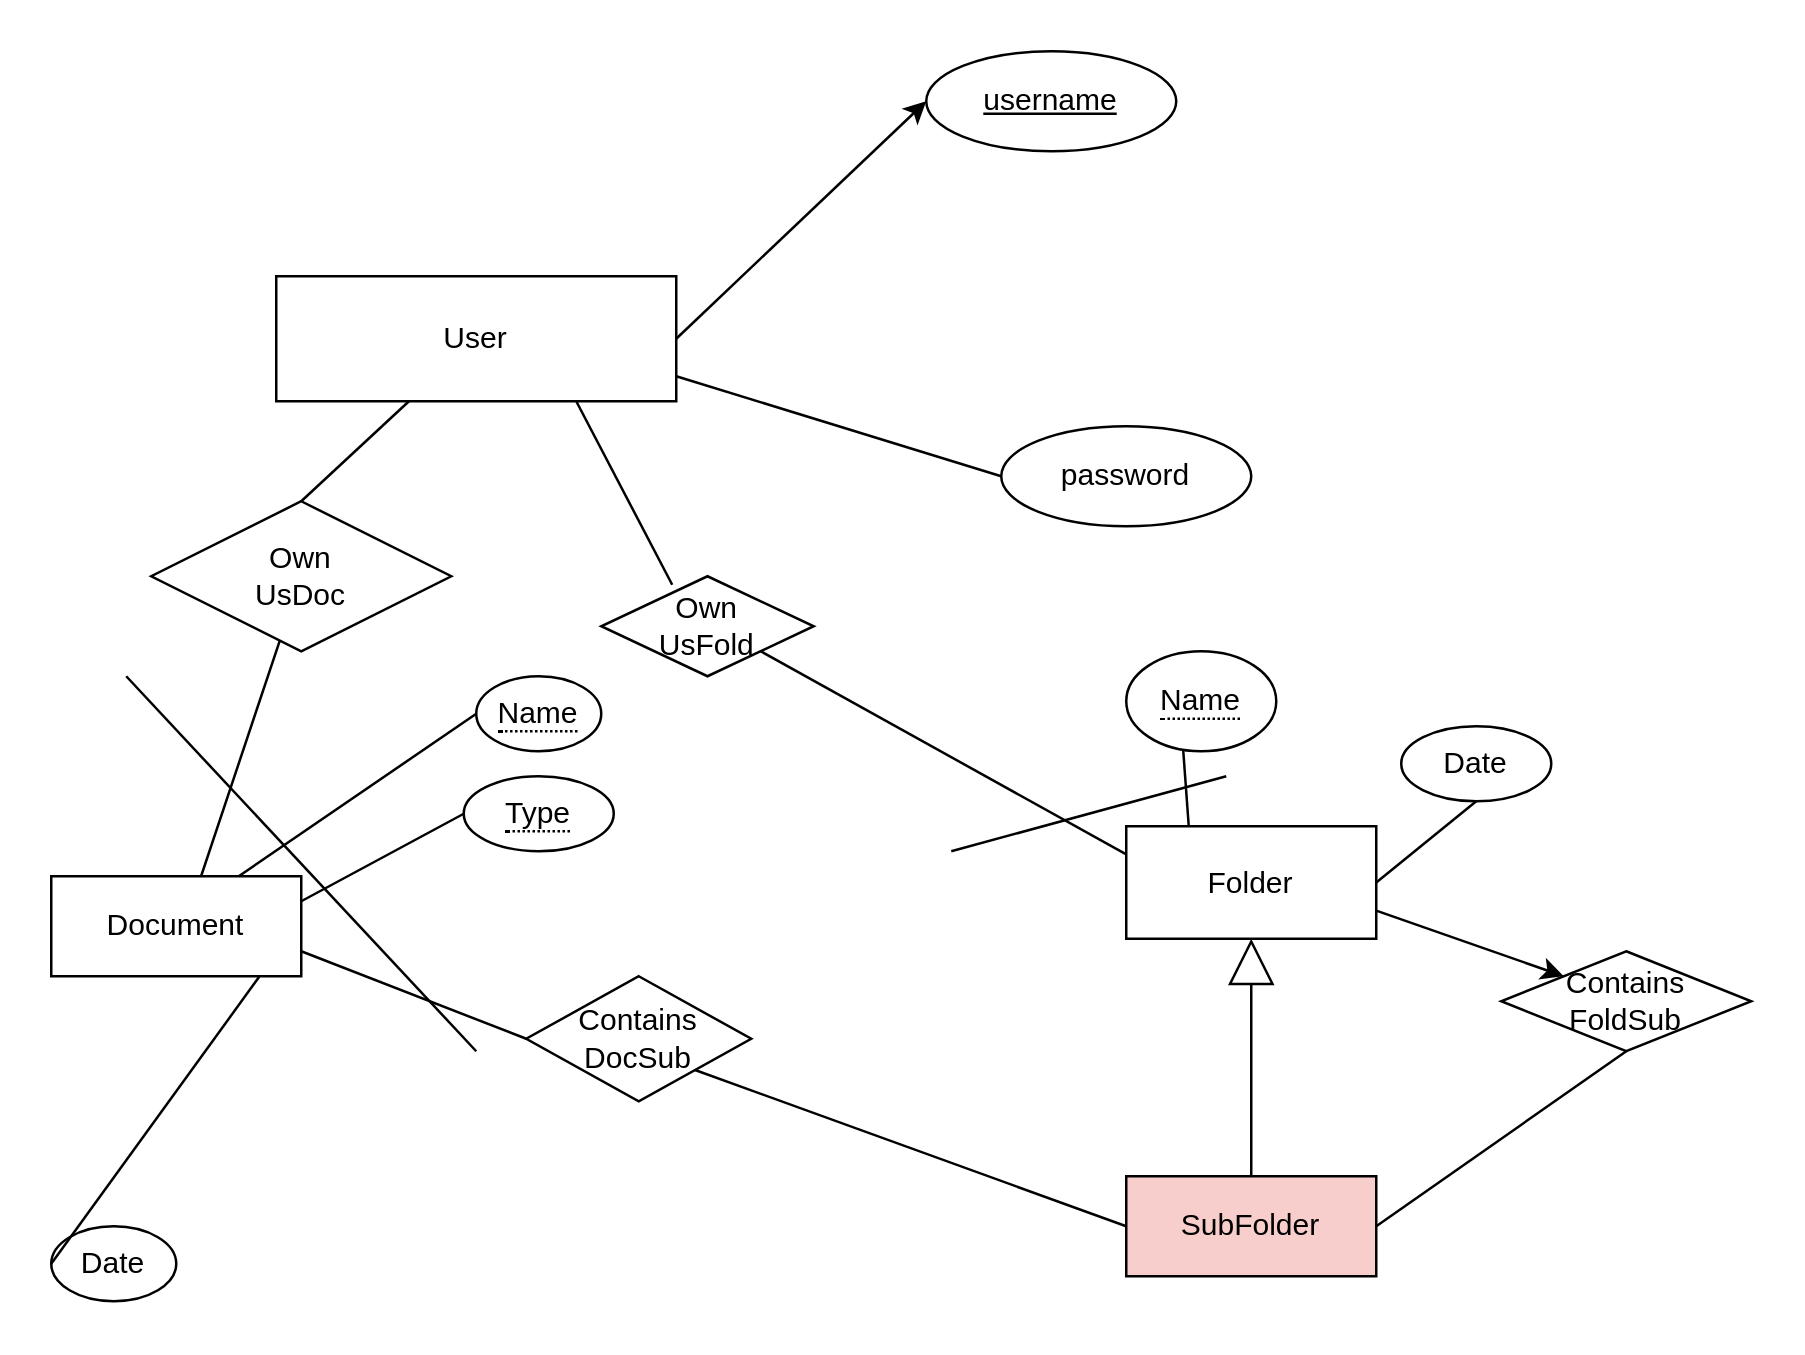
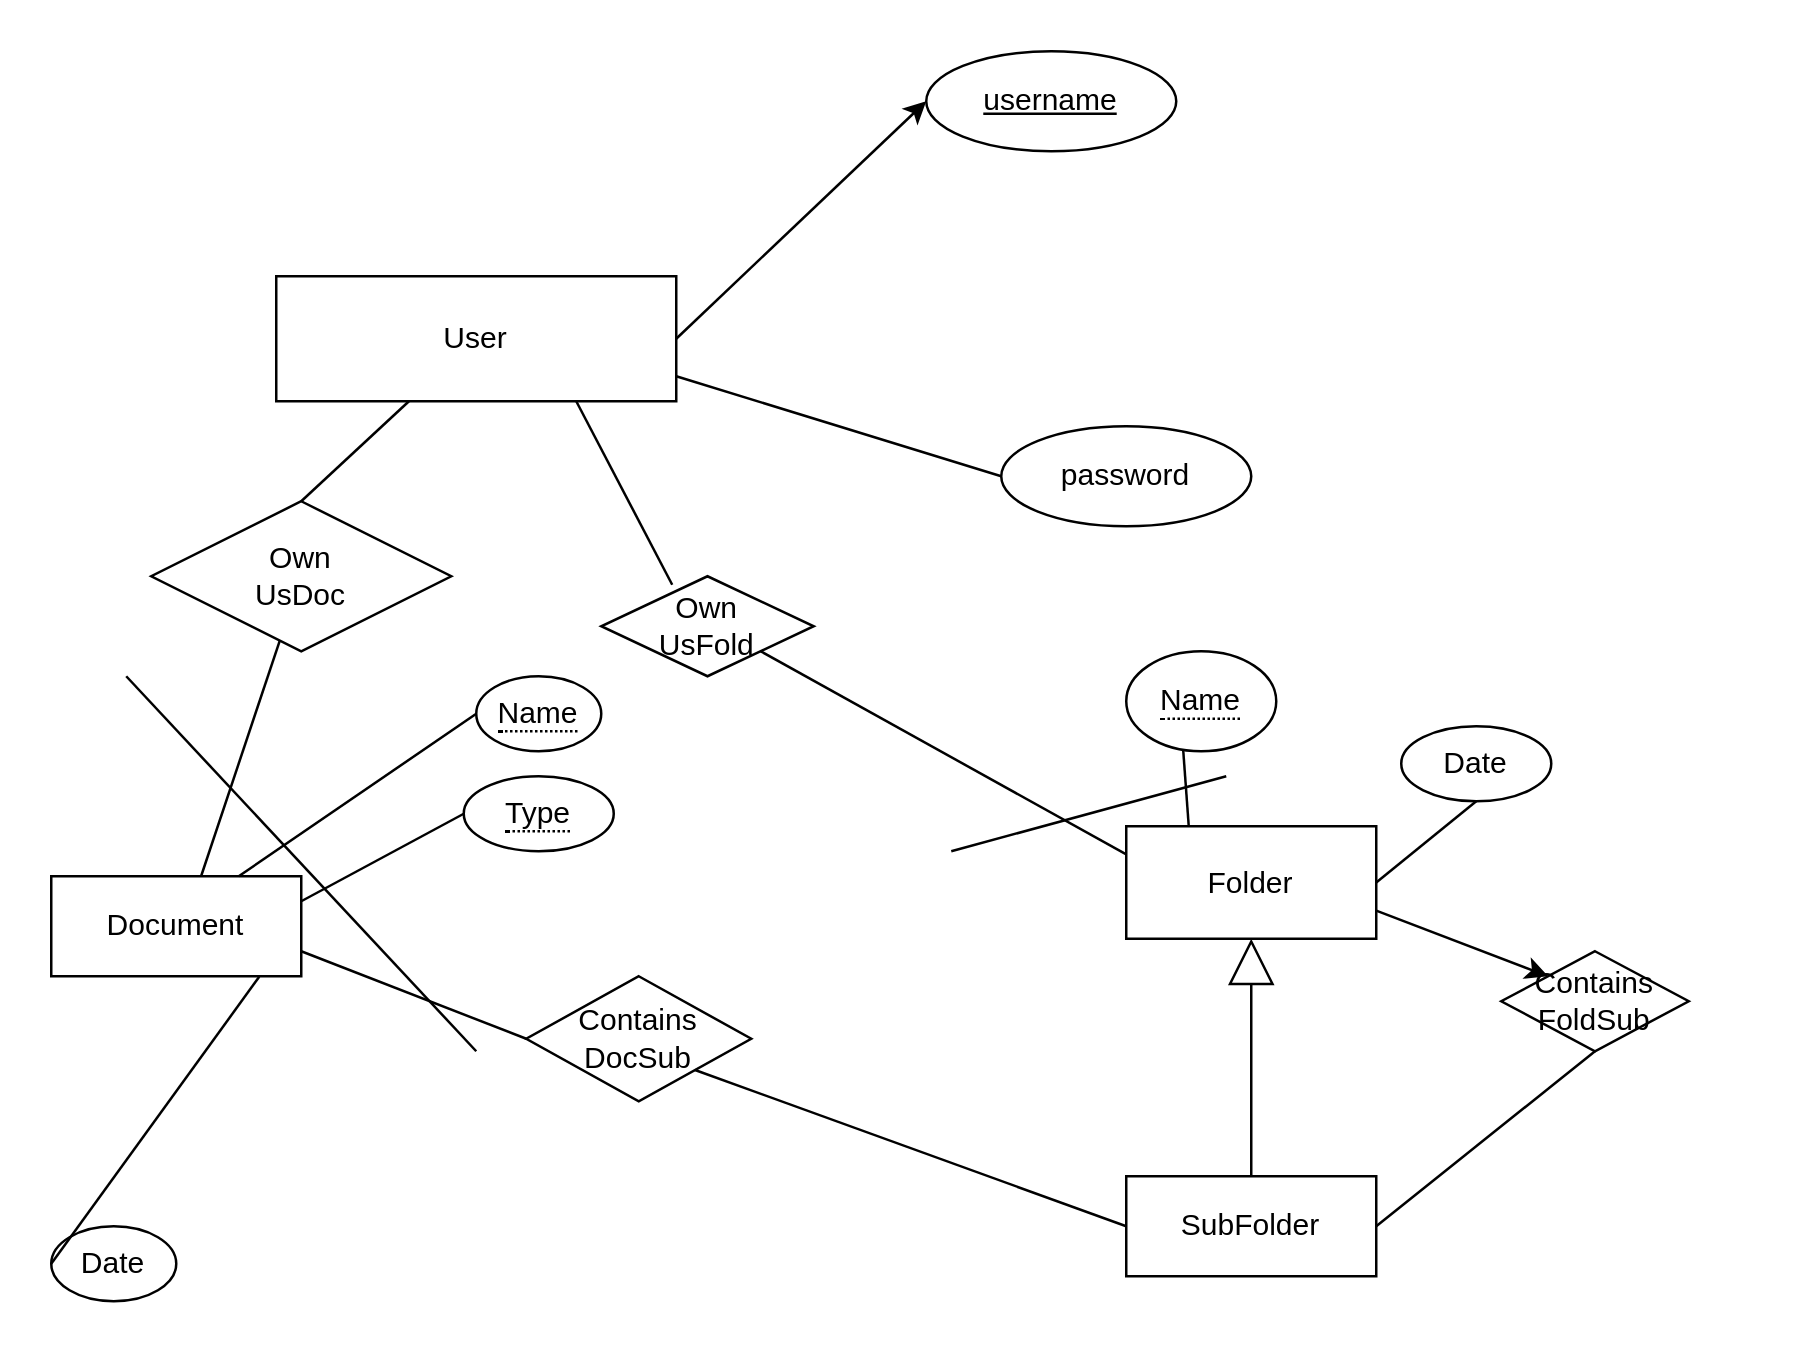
- <mxCell id="20" value="Contains&lt;br&gt;FoldSub" style="shape=rhombus;perimeter=rhombusPerimeter;whiteSpace=wrap;html=1;align=center;" vertex="1" parent="1"><mxGeometry x="600" y="380" width="100" height="40" as="geometry" /></mxCell>
+ <mxCell id="20" value="Contains&lt;br&gt;FoldSub" style="shape=rhombus;perimeter=rhombusPerimeter;whiteSpace=wrap;html=1;align=center;" vertex="1" parent="1"><mxGeometry x="600" y="380" width="75" height="40" as="geometry" /></mxCell>
- <mxCell id="21" value="SubFolder" style="whiteSpace=wrap;html=1;align=center;fillColor=#f8cecc;" vertex="1" parent="1"><mxGeometry x="450" y="470" width="100" height="40" as="geometry" /></mxCell>
+ <mxCell id="21" value="SubFolder" style="whiteSpace=wrap;html=1;align=center;" vertex="1" parent="1"><mxGeometry x="450" y="470" width="100" height="40" as="geometry" /></mxCell>
